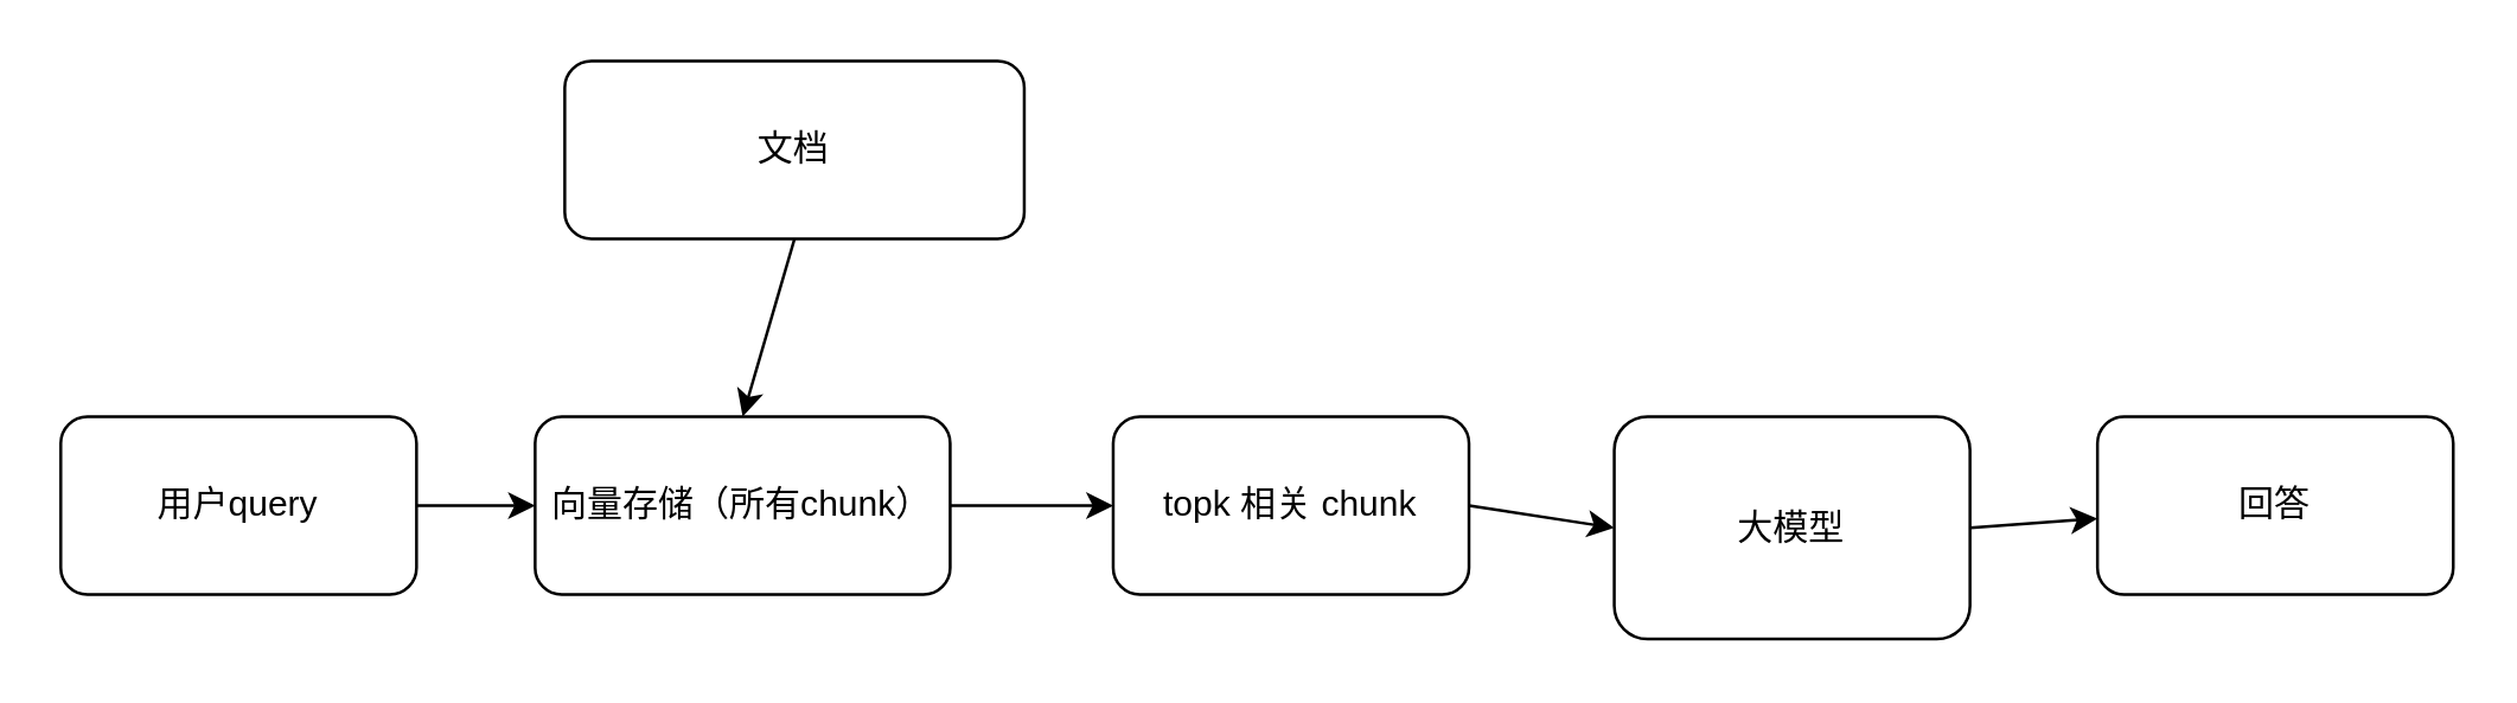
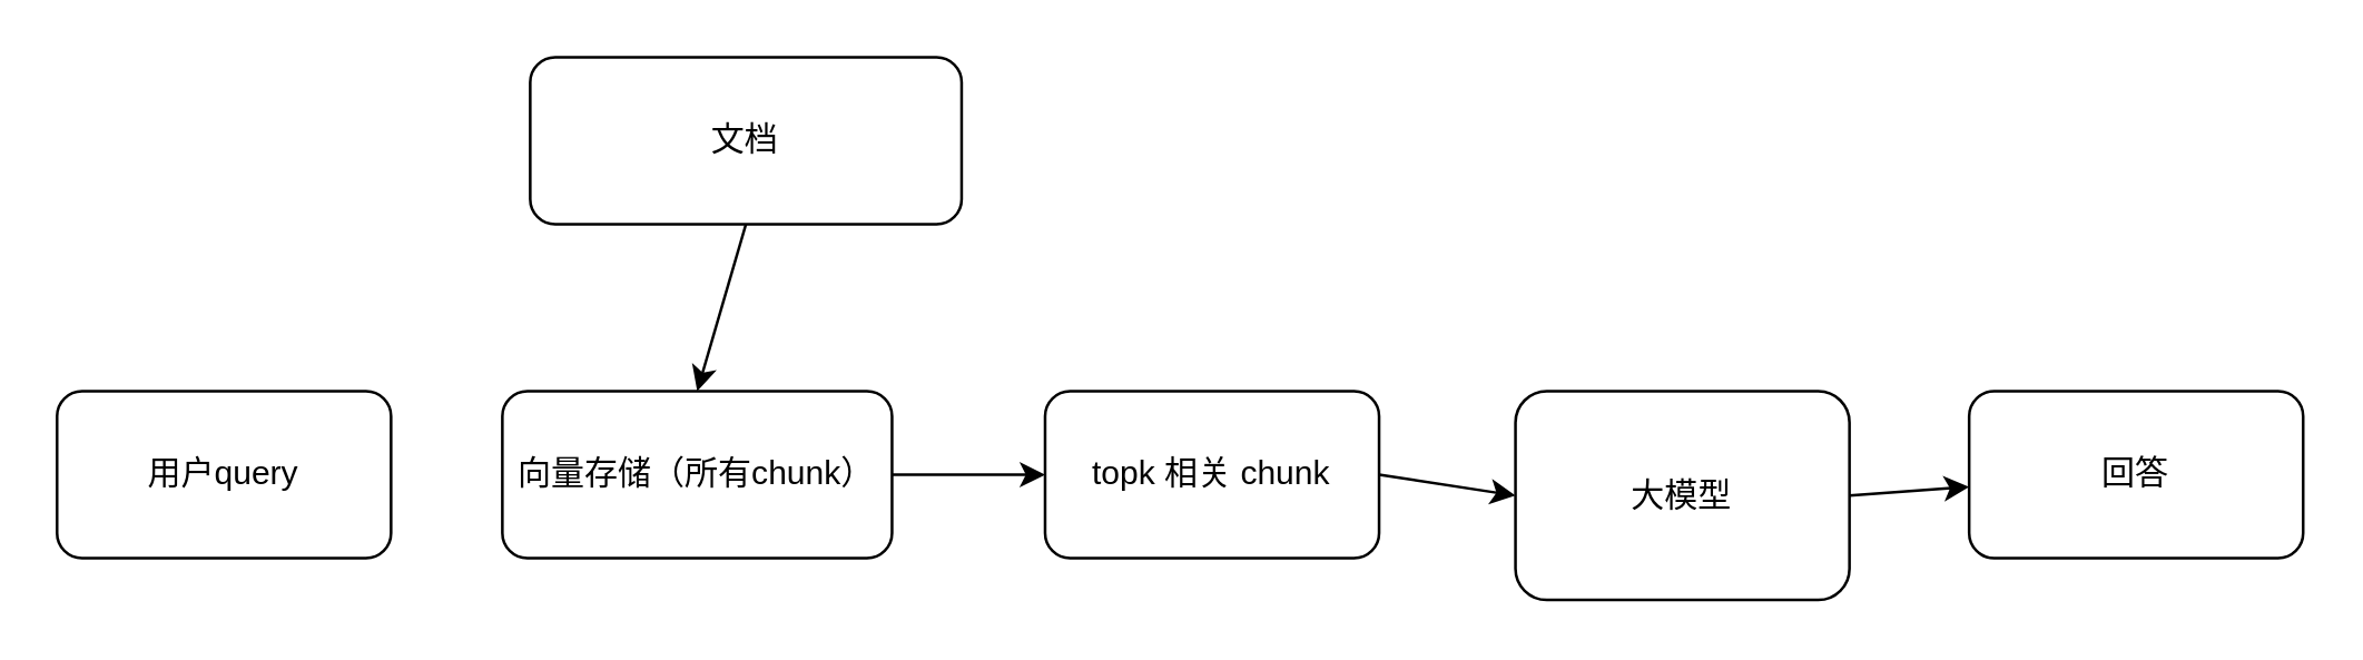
- <mxCell id="6" value="" style="endArrow=classic;html=1;rounded=0;exitX=1;exitY=0.5;exitDx=0;exitDy=0;entryX=0;entryY=0.5;entryDx=0;entryDy=0;" parent="1" source="5" target="3" edge="1"><mxGeometry width="50" height="50" relative="1" as="geometry"><mxPoint x="80" y="230" as="sourcePoint" /><mxPoint x="130" y="180" as="targetPoint" /></mxGeometry></mxCell>
